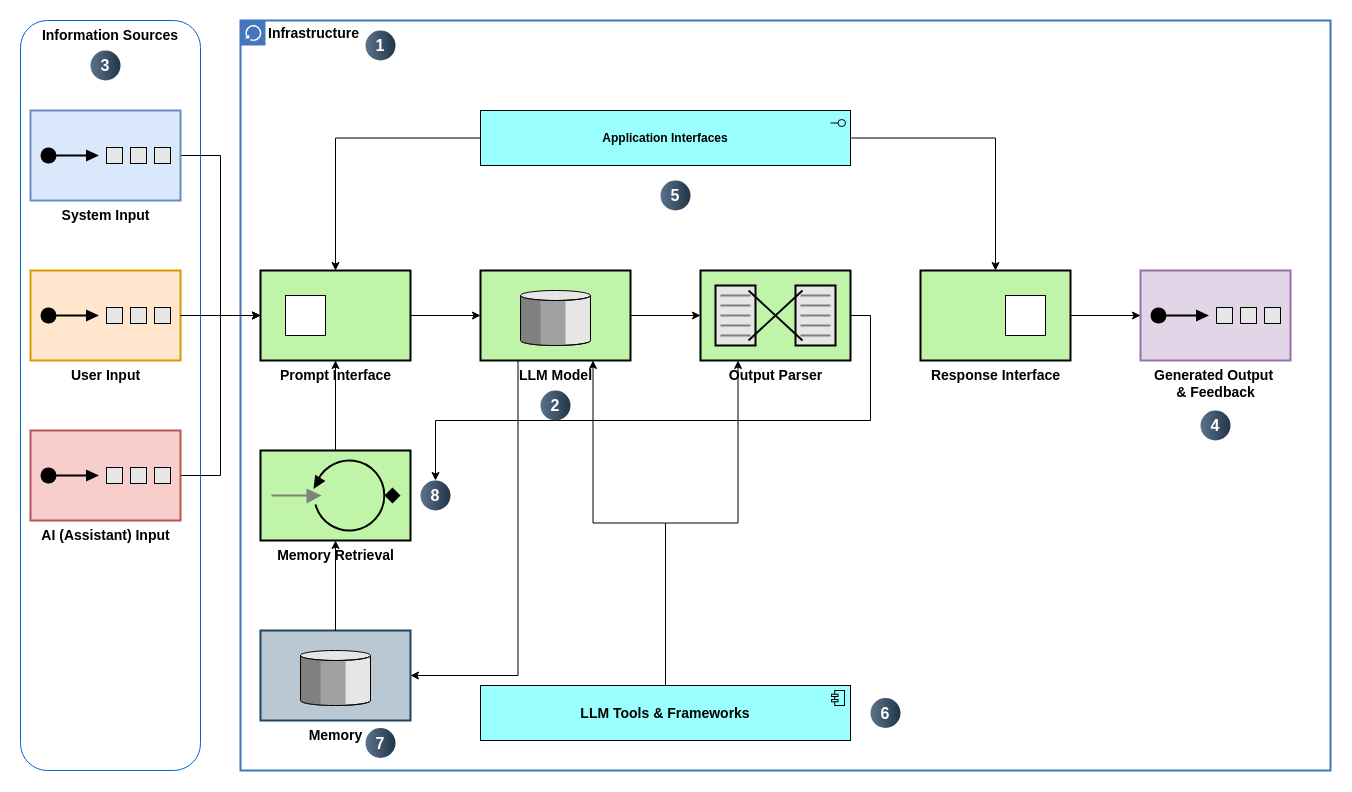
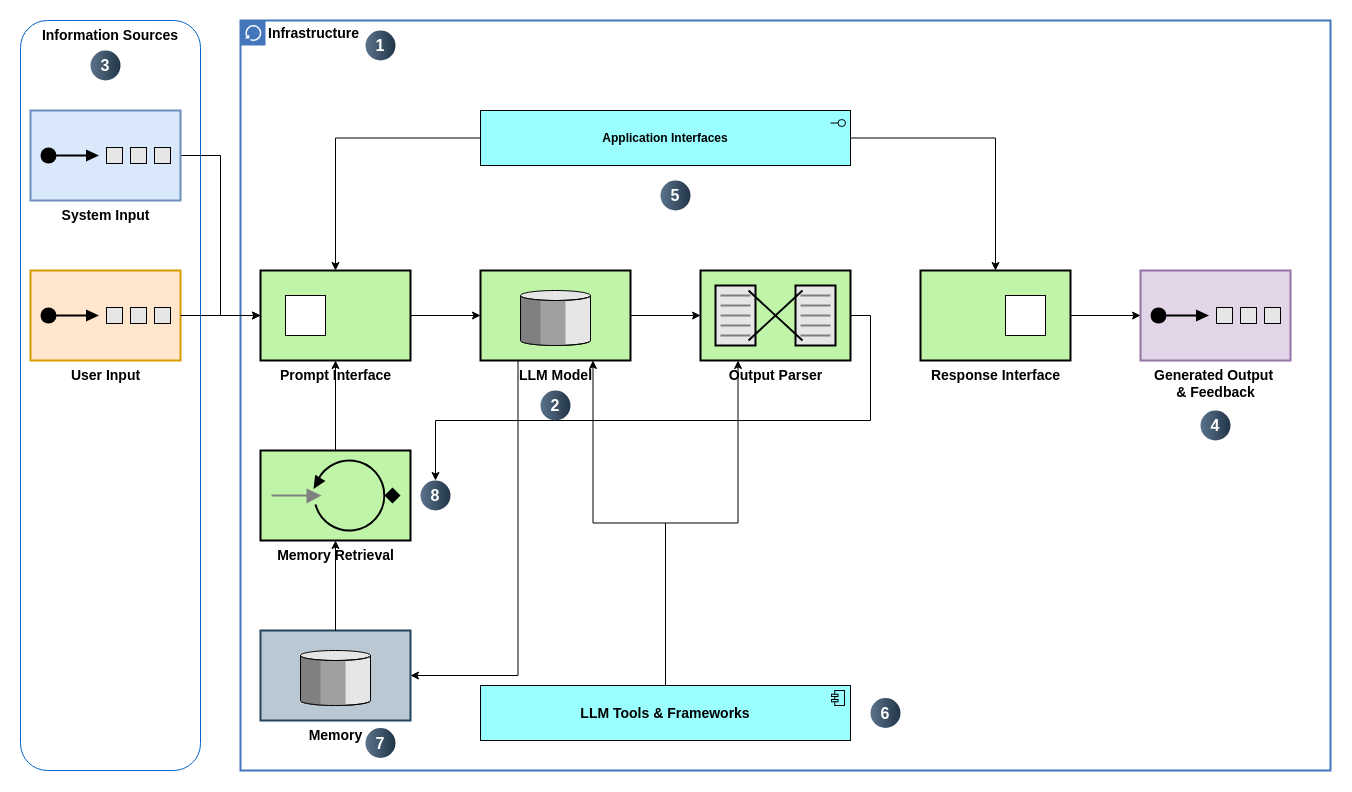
- <mxCell id="19" style="edgeStyle=orthogonalEdgeStyle;rounded=0;orthogonalLoop=1;jettySize=auto;html=1;exitX=1;exitY=0.5;exitDx=0;exitDy=0;exitPerimeter=0;entryX=0;entryY=0.5;entryDx=0;entryDy=0;" parent="3" source="20" target="8" edge="1"><mxGeometry relative="1" as="geometry" /></mxCell>
- <mxCell id="20" value="&lt;font style=&quot;font-size: 14px;&quot;&gt;&lt;b style=&quot;&quot;&gt;AI (Assistant) Input&lt;/b&gt;&lt;/font&gt;" style="html=1;strokeWidth=2;outlineConnect=0;dashed=0;align=center;fontSize=8;verticalLabelPosition=bottom;verticalAlign=top;shape=mxgraph.eip.test_message;fillColor=#f8cecc;strokeColor=#b85450;" parent="3" vertex="1"><mxGeometry x="-210" y="410" width="150" height="90" as="geometry" /></mxCell>
